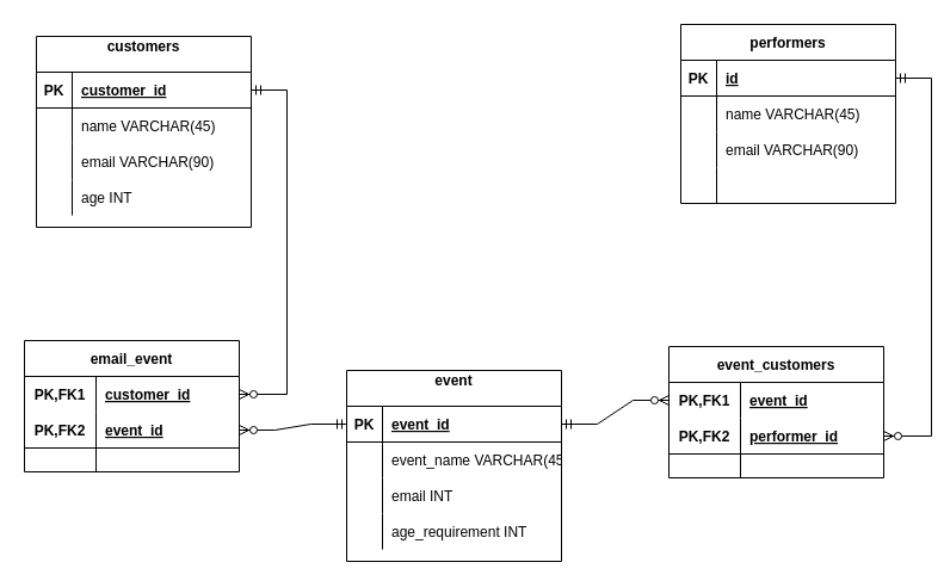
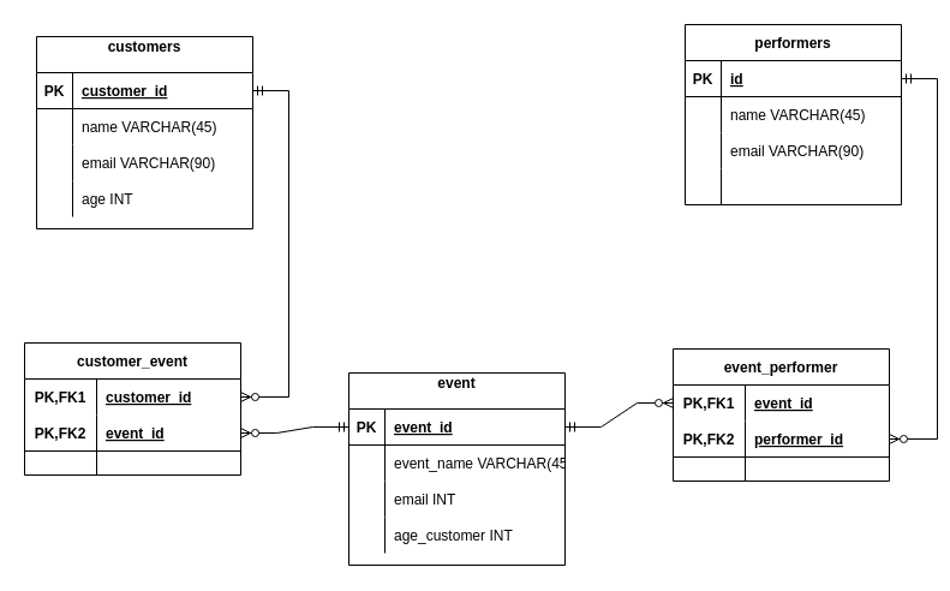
- <mxCell id="41" value="email_event" style="shape=table;startSize=30;container=1;collapsible=1;childLayout=tableLayout;fixedRows=1;rowLines=0;fontStyle=1;align=center;resizeLast=1;" vertex="1" parent="1"><mxGeometry x="20" y="285" width="180" height="110" as="geometry" /></mxCell>
+ <mxCell id="41" value="customer_event" style="shape=table;startSize=30;container=1;collapsible=1;childLayout=tableLayout;fixedRows=1;rowLines=0;fontStyle=1;align=center;resizeLast=1;" vertex="1" parent="1"><mxGeometry x="20" y="285" width="180" height="110" as="geometry" /></mxCell>
- <mxCell id="51" value="event_customers" style="shape=table;startSize=30;container=1;collapsible=1;childLayout=tableLayout;fixedRows=1;rowLines=0;fontStyle=1;align=center;resizeLast=1;" vertex="1" parent="1"><mxGeometry x="560" y="290" width="180" height="110" as="geometry" /></mxCell>
+ <mxCell id="51" value="event_performer" style="shape=table;startSize=30;container=1;collapsible=1;childLayout=tableLayout;fixedRows=1;rowLines=0;fontStyle=1;align=center;resizeLast=1;" vertex="1" parent="1"><mxGeometry x="560" y="290" width="180" height="110" as="geometry" /></mxCell>
- <mxCell id="27" value="age_requirement INT" style="shape=partialRectangle;connectable=0;fillColor=none;top=0;left=0;bottom=0;right=0;align=left;spacingLeft=6;overflow=hidden;" vertex="1" parent="25"><mxGeometry x="30" width="150" height="30" as="geometry"><mxRectangle width="150" height="30" as="alternateBounds" /></mxGeometry></mxCell>
+ <mxCell id="27" value="age_customer INT" style="shape=partialRectangle;connectable=0;fillColor=none;top=0;left=0;bottom=0;right=0;align=left;spacingLeft=6;overflow=hidden;" vertex="1" parent="25"><mxGeometry x="30" width="150" height="30" as="geometry"><mxRectangle width="150" height="30" as="alternateBounds" /></mxGeometry></mxCell>
